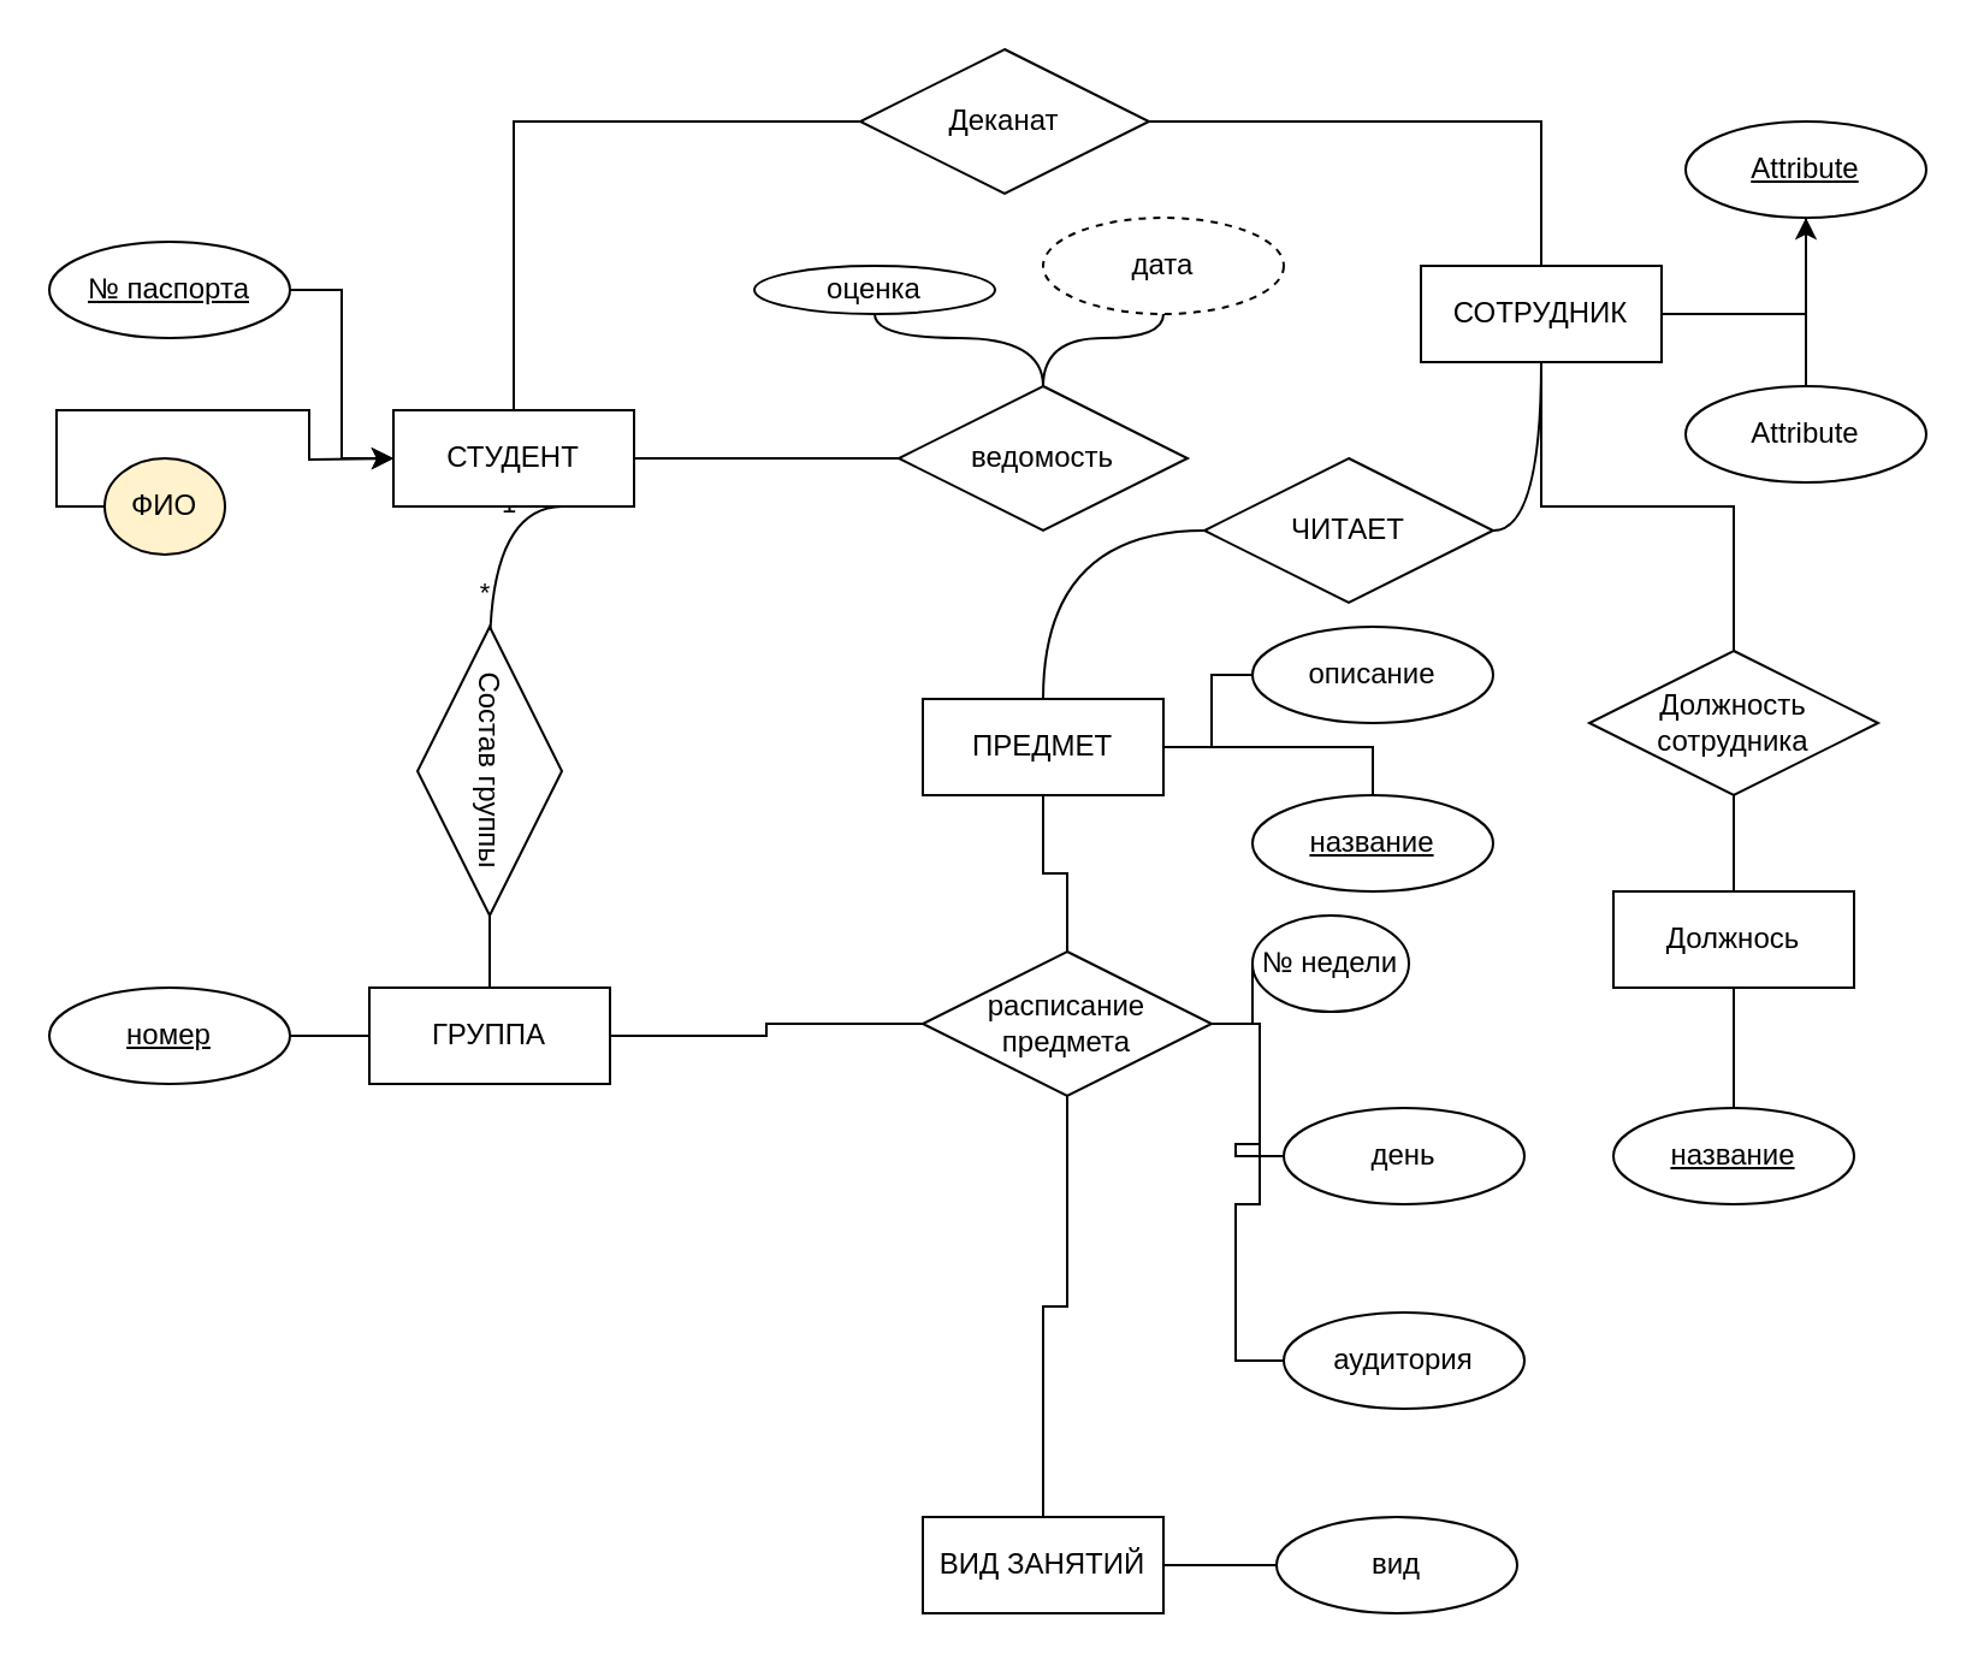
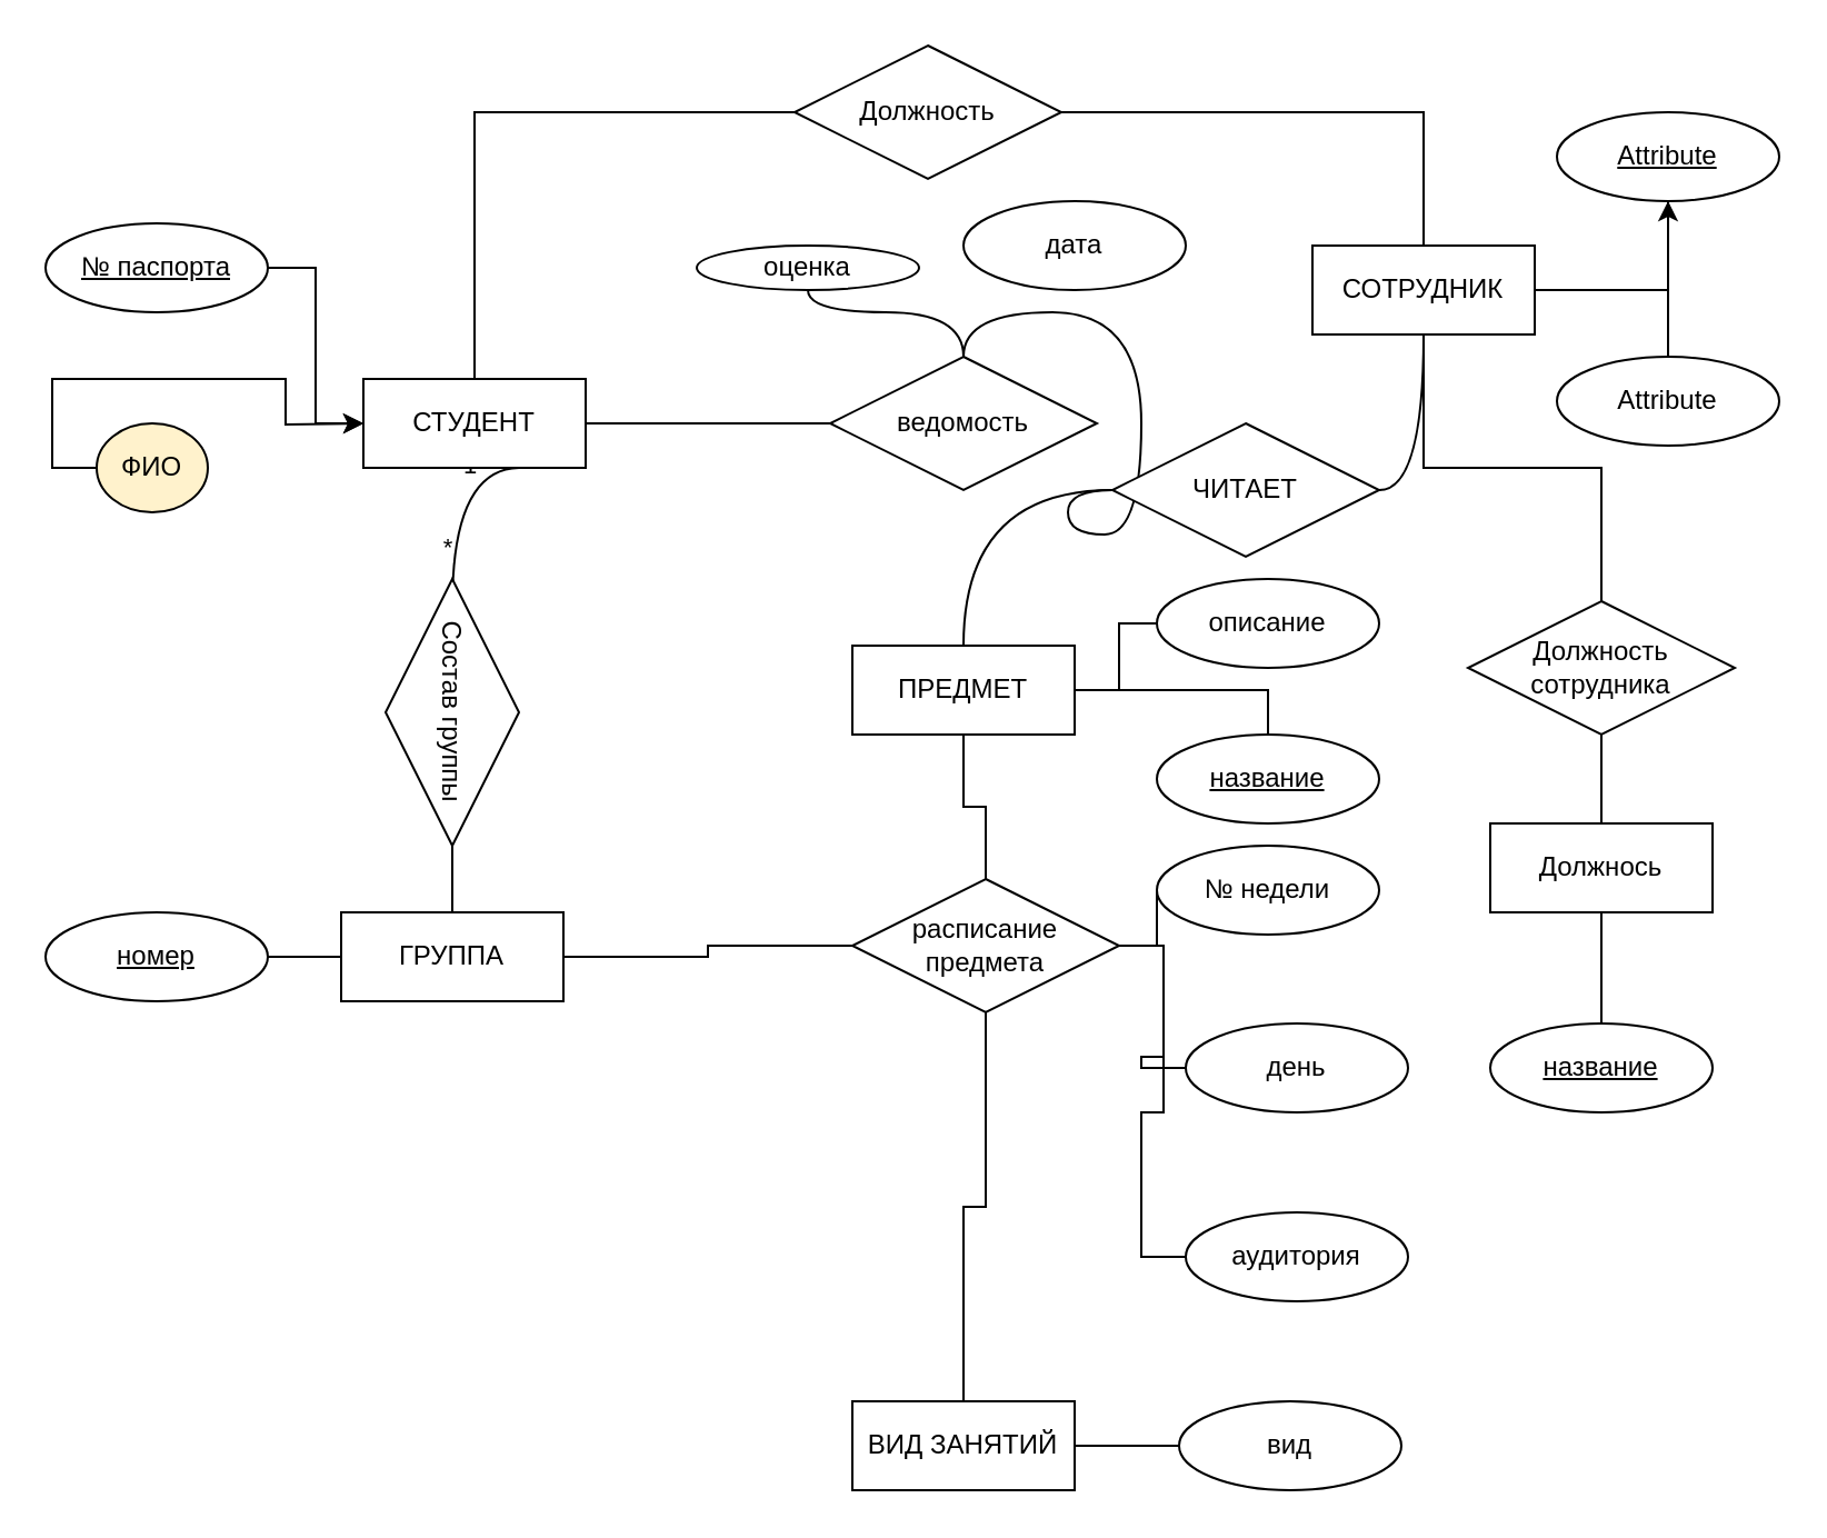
- <mxCell id="35" value="Деканат" style="shape=rhombus;perimeter=rhombusPerimeter;whiteSpace=wrap;html=1;align=center;" vertex="1" parent="1"><mxGeometry x="357" y="20" width="120" height="60" as="geometry" /></mxCell>
+ <mxCell id="35" value="Должность" style="shape=rhombus;perimeter=rhombusPerimeter;whiteSpace=wrap;html=1;align=center;" vertex="1" parent="1"><mxGeometry x="357" y="20" width="120" height="60" as="geometry" /></mxCell>
- <mxCell id="32" value="дата" style="ellipse;whiteSpace=wrap;html=1;align=center;dashed=1;" vertex="1" parent="1"><mxGeometry x="433" y="90" width="100" height="40" as="geometry" /></mxCell>
+ <mxCell id="32" value="дата" style="ellipse;whiteSpace=wrap;html=1;align=center;" vertex="1" parent="1"><mxGeometry x="433" y="90" width="100" height="40" as="geometry" /></mxCell>
- <mxCell id="30" style="edgeStyle=orthogonalEdgeStyle;rounded=0;orthogonalLoop=1;jettySize=auto;html=1;exitX=0.5;exitY=0;exitDx=0;exitDy=0;entryX=0.5;entryY=1;entryDx=0;entryDy=0;endArrow=none;endFill=0;curved=1;" edge="1" parent="1" source="31" target="32"><mxGeometry relative="1" as="geometry" /></mxCell>
+ <mxCell id="30" style="edgeStyle=orthogonalEdgeStyle;rounded=0;orthogonalLoop=1;jettySize=auto;html=1;exitX=0.5;exitY=0;exitDx=0;exitDy=0;endArrow=none;endFill=0;curved=1;" edge="1" parent="1" source="31" target="41"><mxGeometry relative="1" as="geometry" /></mxCell>
- <mxCell id="54" value="№ недели" style="ellipse;whiteSpace=wrap;html=1;align=center;" vertex="1" parent="1"><mxGeometry x="520" y="380" width="65" height="40" as="geometry" /></mxCell>
+ <mxCell id="54" value="№ недели" style="ellipse;whiteSpace=wrap;html=1;align=center;" vertex="1" parent="1"><mxGeometry x="520" y="380" width="100" height="40" as="geometry" /></mxCell>
